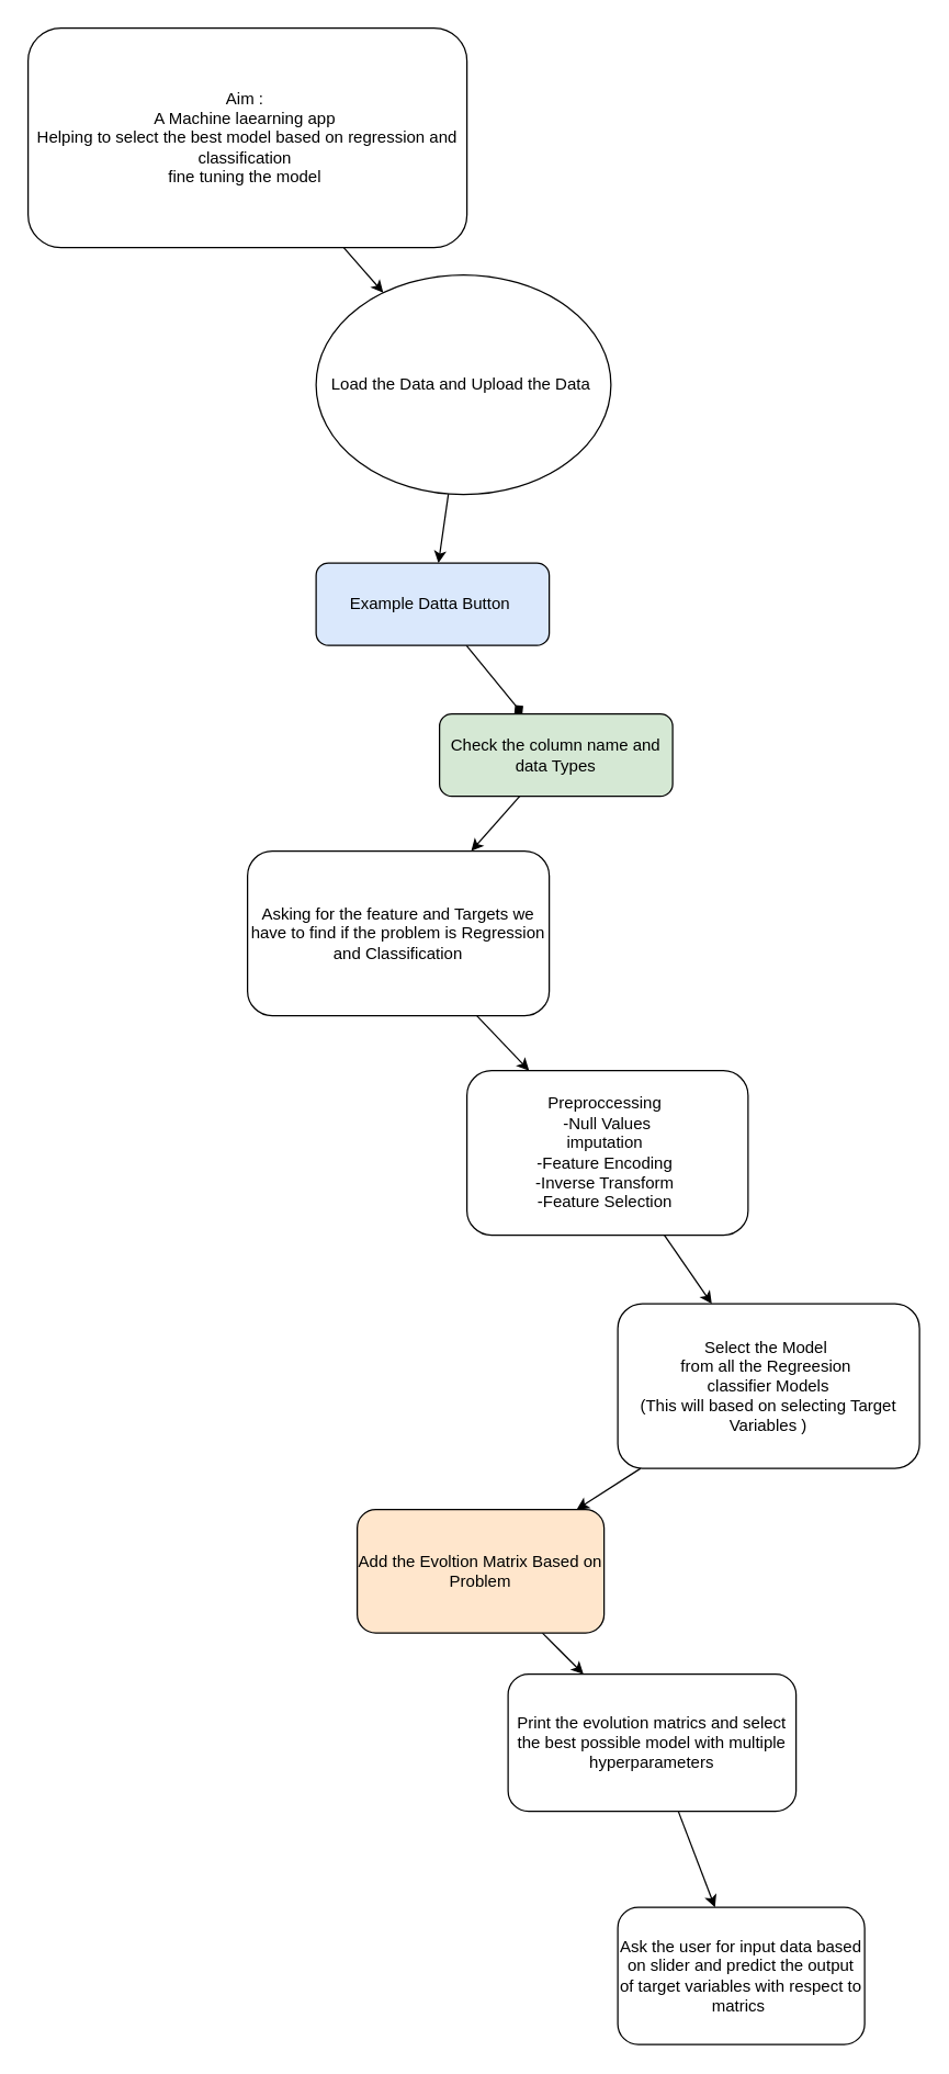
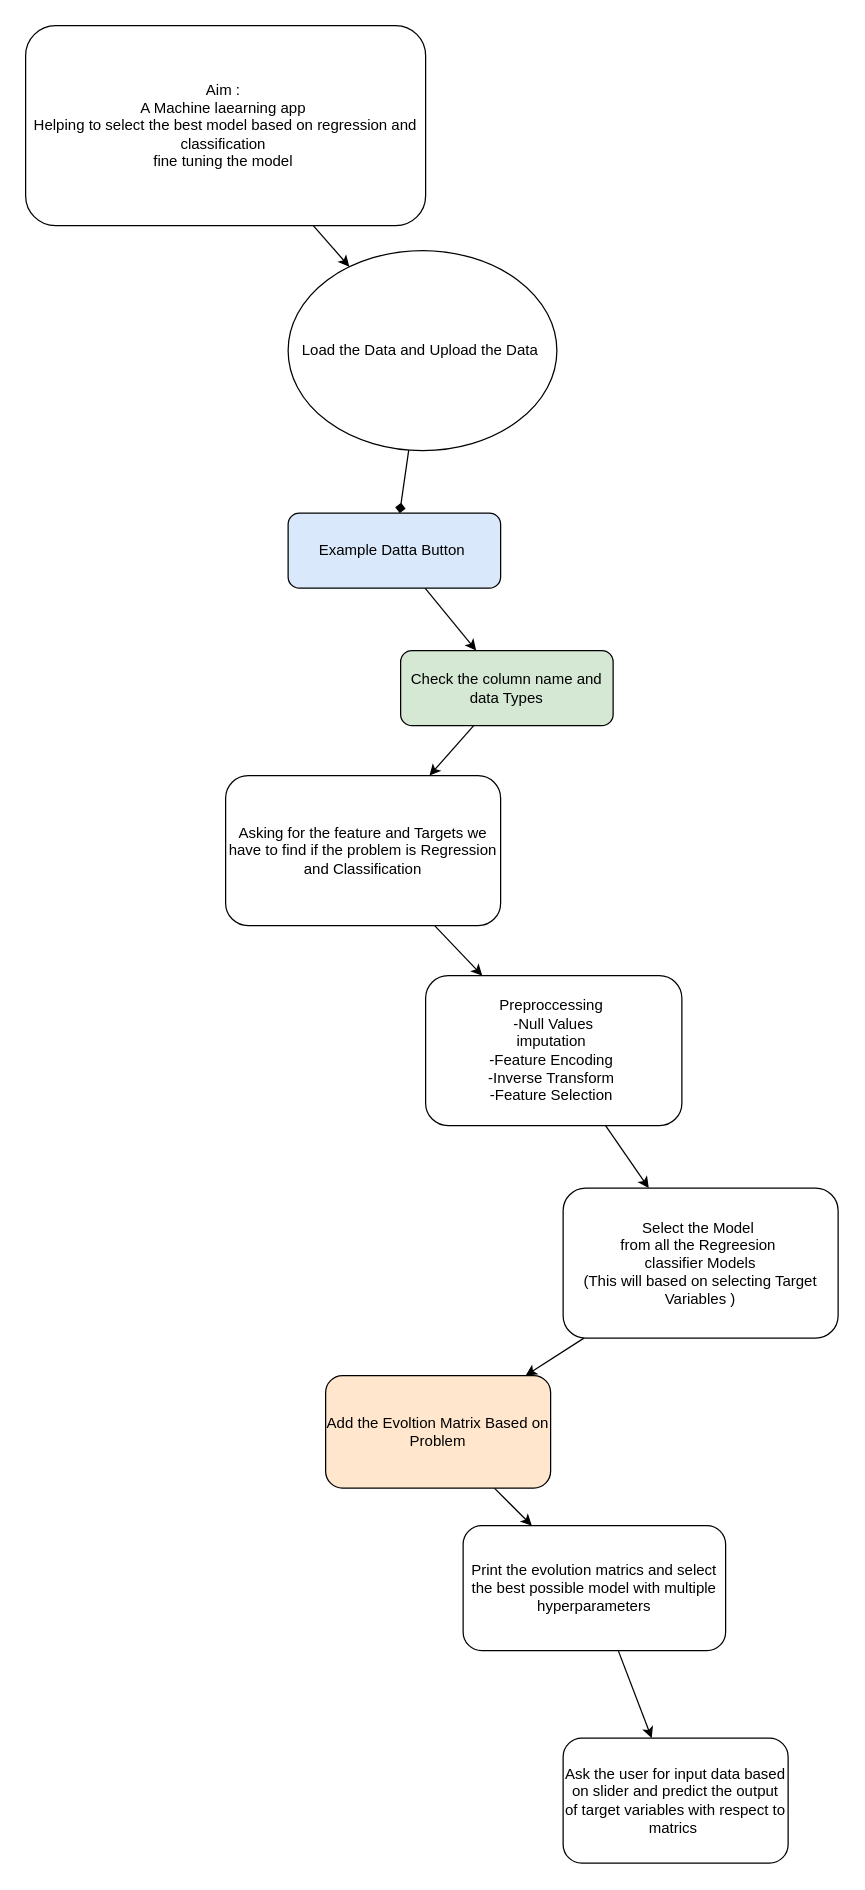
- <mxCell id="4" value="" style="edgeStyle=none;html=1;" parent="1" source="5" target="7" edge="1"><mxGeometry relative="1" as="geometry" /></mxCell>
+ <mxCell id="4" value="" style="edgeStyle=none;html=1;endArrow=diamond;" parent="1" source="5" target="7" edge="1"><mxGeometry relative="1" as="geometry" /></mxCell>
- <mxCell id="6" value="" style="edgeStyle=none;html=1;endArrow=diamond;" parent="1" source="7" target="9" edge="1"><mxGeometry relative="1" as="geometry" /></mxCell>
+ <mxCell id="6" value="" style="edgeStyle=none;html=1;" parent="1" source="7" target="9" edge="1"><mxGeometry relative="1" as="geometry" /></mxCell>
